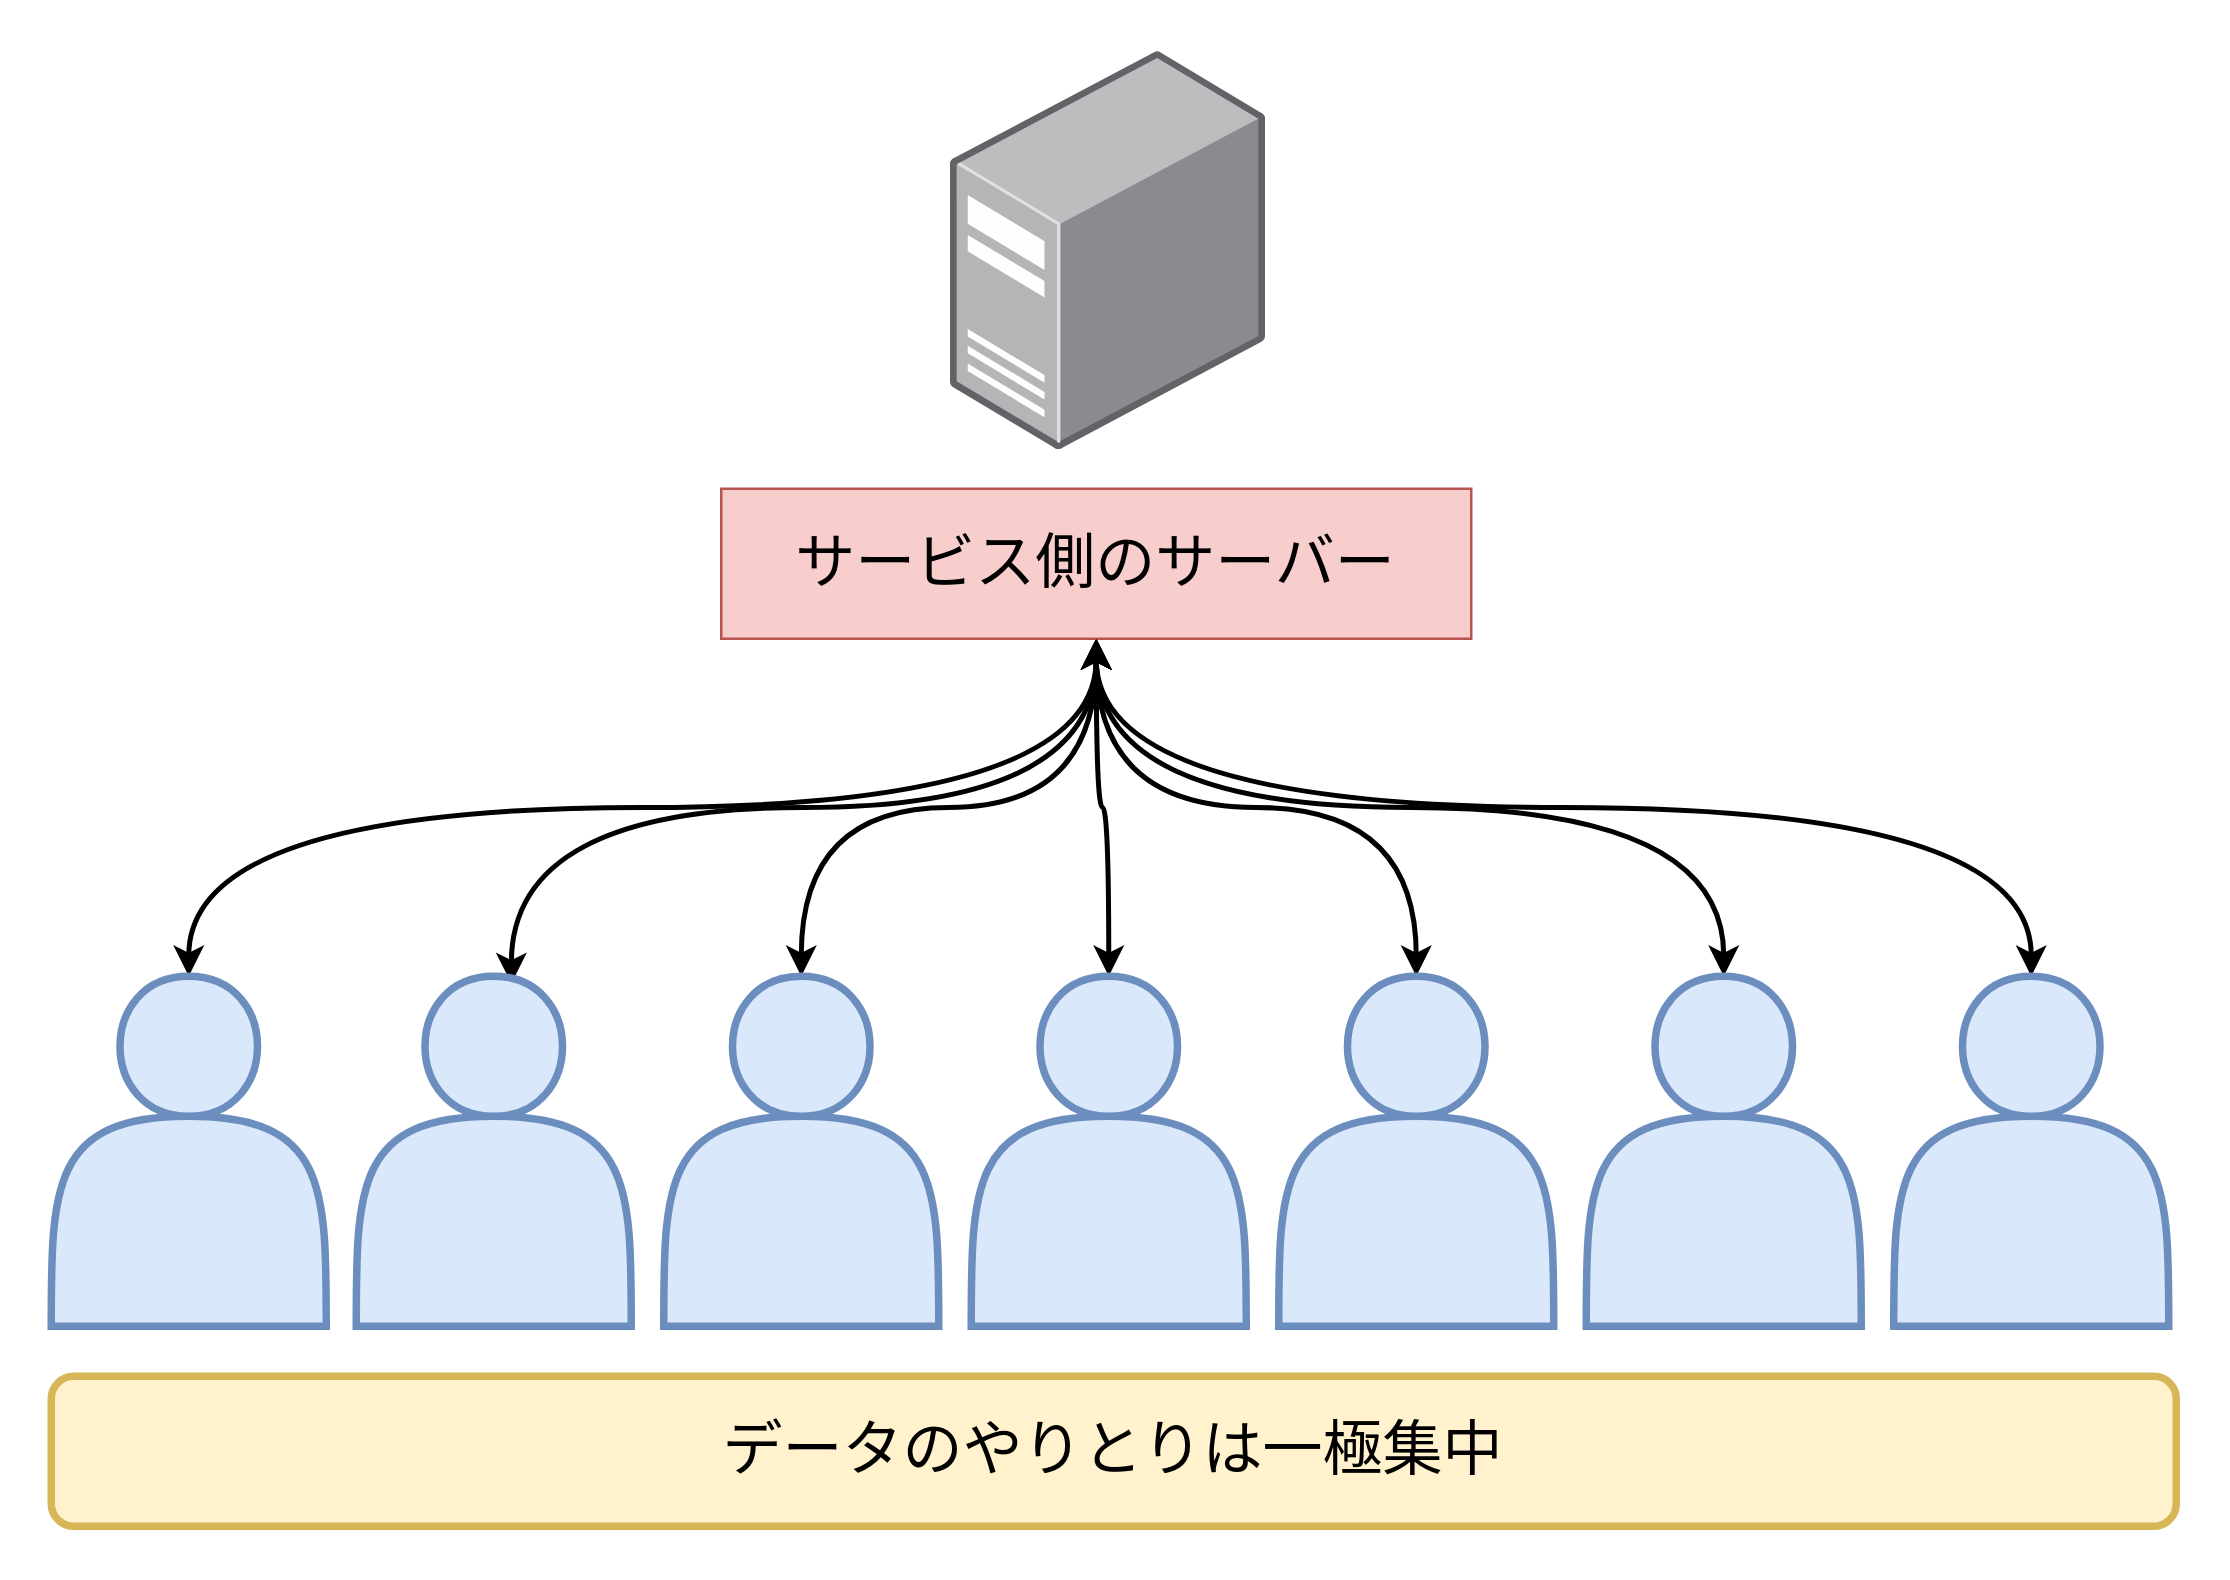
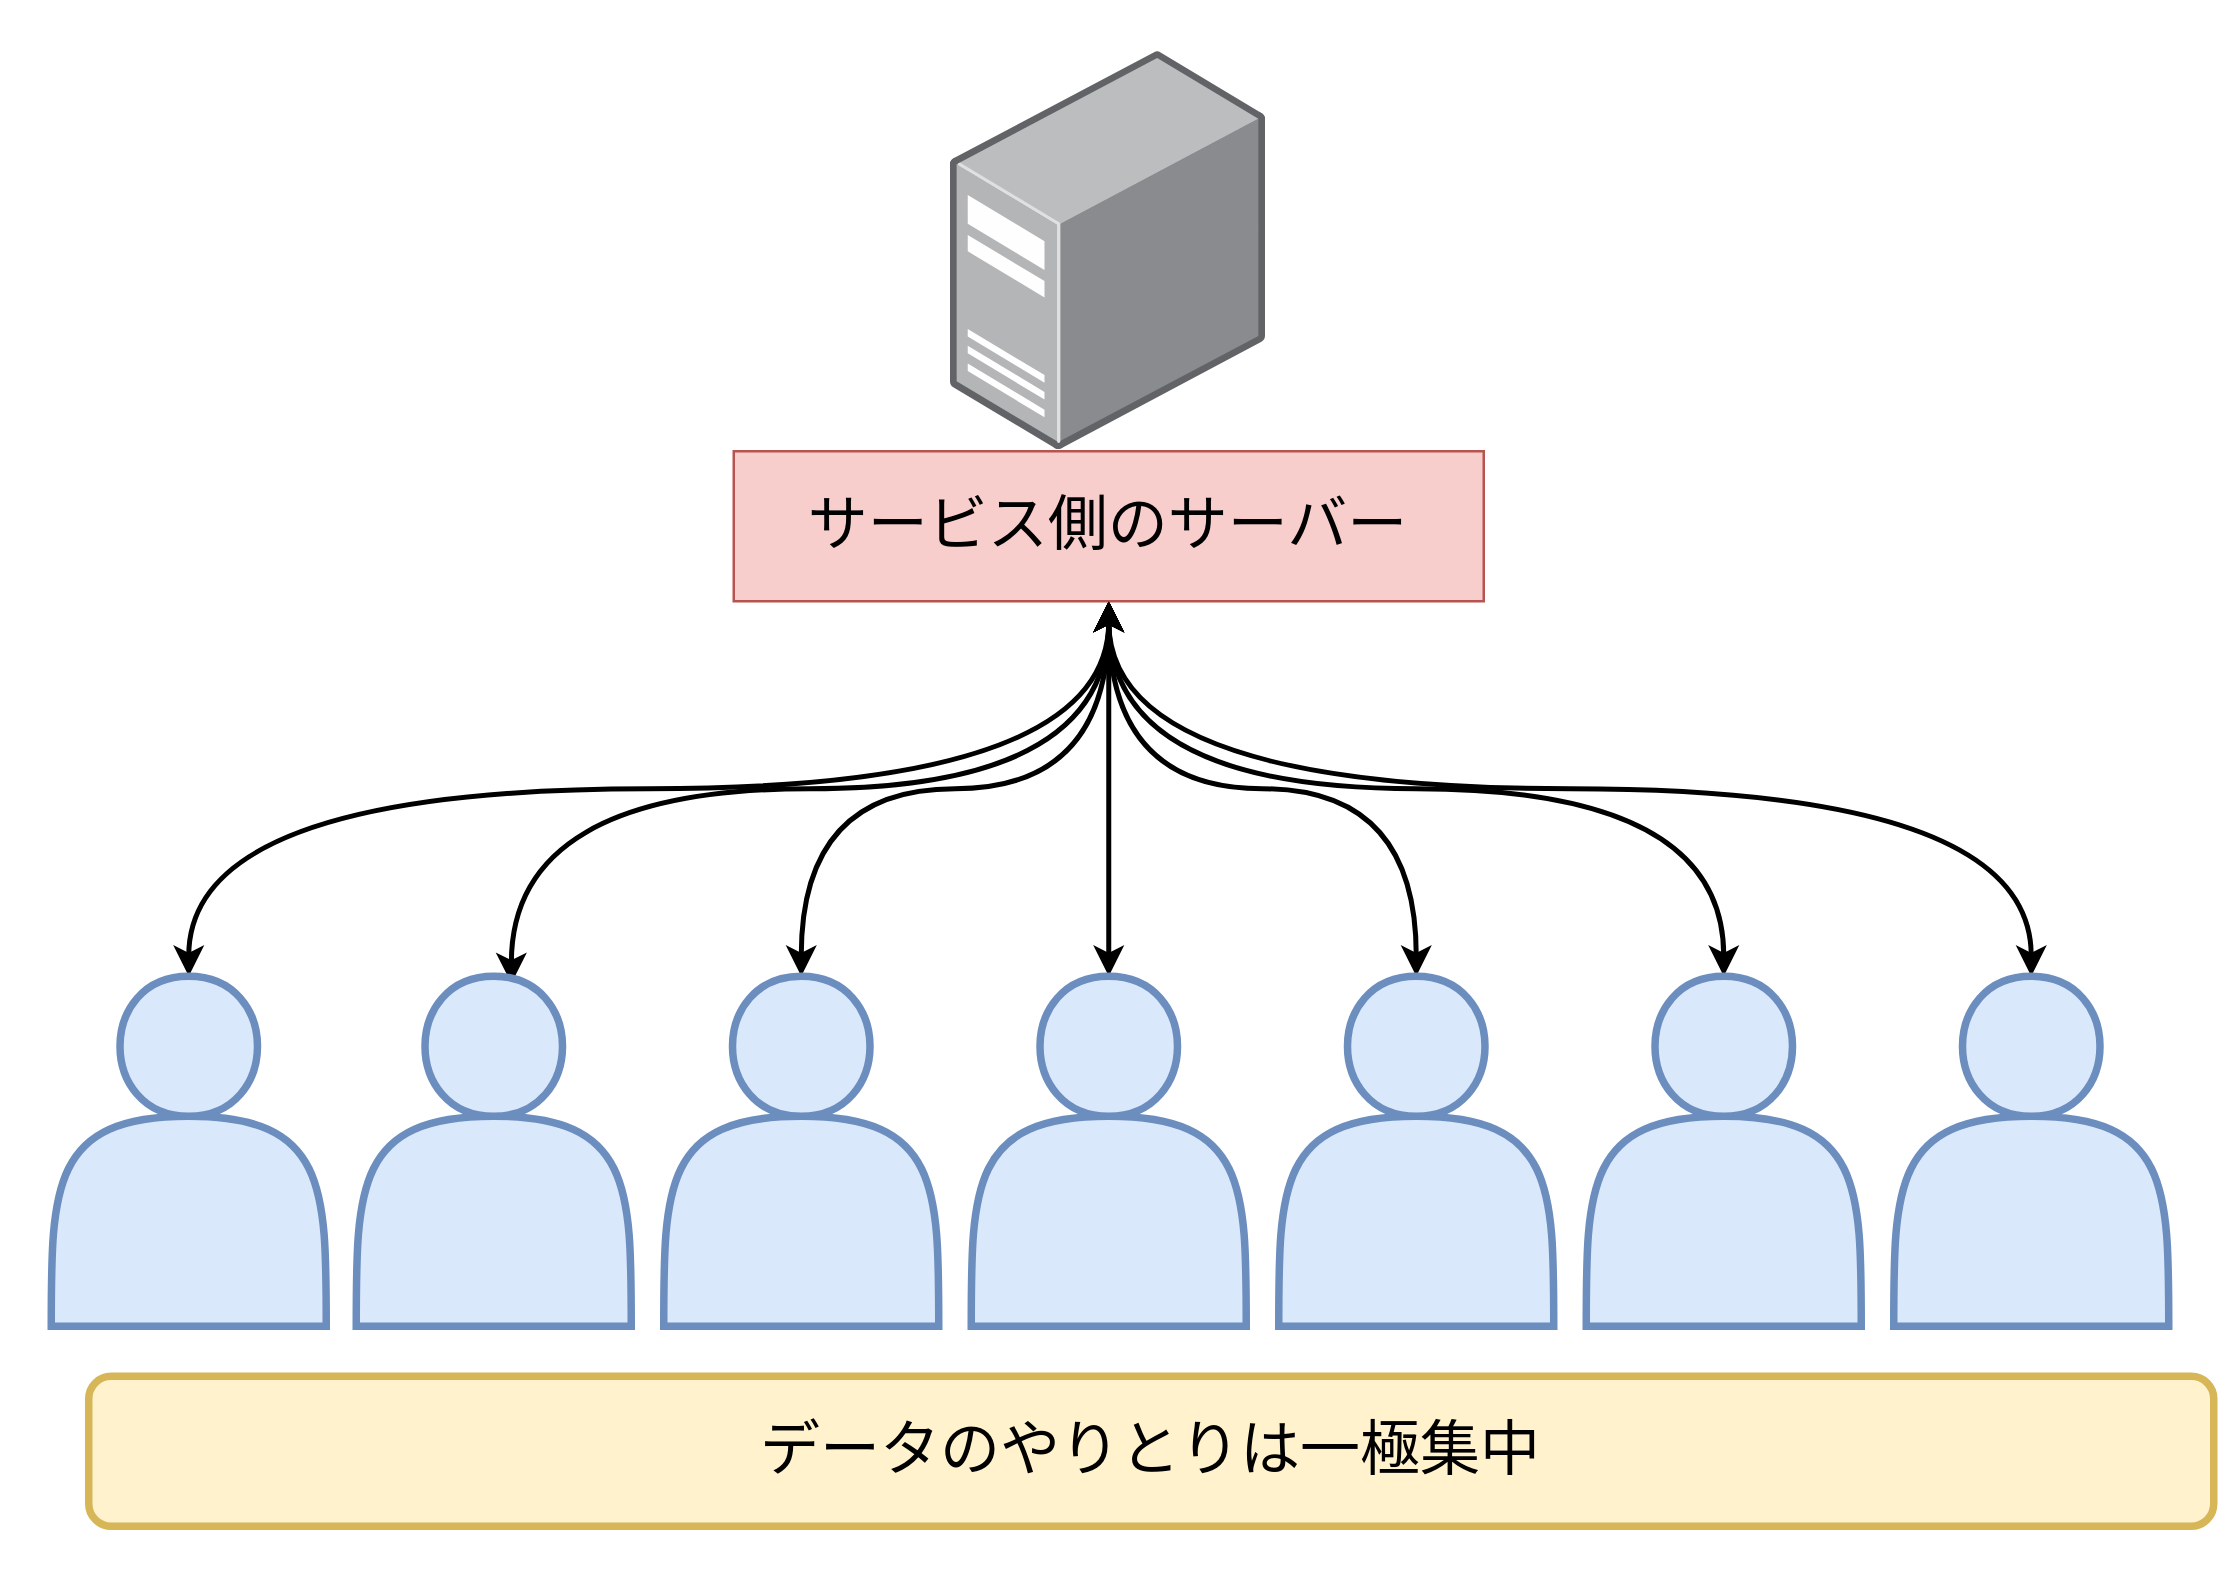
- <mxCell id="9" value="サービス側のサーバー" style="rounded=0;whiteSpace=wrap;html=1;fillColor=#f8cecc;strokeColor=#b85450;fontSize=24;" parent="1" vertex="1"><mxGeometry x="288" y="195" width="300" height="60" as="geometry" /></mxCell>
+ <mxCell id="9" value="サービス側のサーバー" style="rounded=0;whiteSpace=wrap;html=1;fillColor=#f8cecc;strokeColor=#b85450;fontSize=24;" parent="1" vertex="1"><mxGeometry x="293" y="180" width="300" height="60" as="geometry" /></mxCell>
- <mxCell id="18" value="データのやりとりは一極集中" style="rounded=1;whiteSpace=wrap;html=1;strokeWidth=3;fontSize=24;fillColor=#fff2cc;strokeColor=#d6b656;" parent="1" vertex="1"><mxGeometry x="20" y="550" width="850" height="60" as="geometry" /></mxCell>
+ <mxCell id="18" value="データのやりとりは一極集中" style="rounded=1;whiteSpace=wrap;html=1;strokeWidth=3;fontSize=24;fillColor=#fff2cc;strokeColor=#d6b656;" parent="1" vertex="1"><mxGeometry x="35" y="550" width="850" height="60" as="geometry" /></mxCell>
